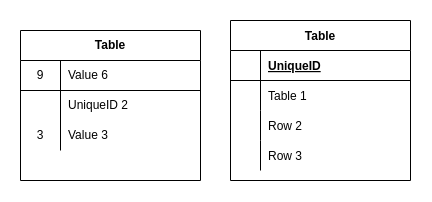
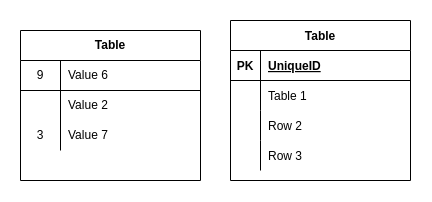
+ <mxCell id="13" value="PK" style="shape=partialRectangle;connectable=0;fillColor=none;top=0;left=0;bottom=0;right=0;fontStyle=1;overflow=hidden;" vertex="1" parent="12"><mxGeometry width="30" height="30" as="geometry" /></mxCell>
- <mxCell id="7" value="UniqueID 2" style="shape=partialRectangle;html=1;whiteSpace=wrap;connectable=0;fillColor=none;top=0;left=0;bottom=0;right=0;align=left;spacingLeft=6;overflow=hidden;" vertex="1" parent="6"><mxGeometry x="40" width="140" height="30" as="geometry" /></mxCell>
+ <mxCell id="7" value="Value 2" style="shape=partialRectangle;html=1;whiteSpace=wrap;connectable=0;fillColor=none;top=0;left=0;bottom=0;right=0;align=left;spacingLeft=6;overflow=hidden;" vertex="1" parent="6"><mxGeometry x="40" width="140" height="30" as="geometry" /></mxCell>
- <mxCell id="10" value="Value 3" style="shape=partialRectangle;html=1;whiteSpace=wrap;connectable=0;fillColor=none;top=0;left=0;bottom=0;right=0;align=left;spacingLeft=6;overflow=hidden;" vertex="1" parent="8"><mxGeometry x="40" width="140" height="30" as="geometry" /></mxCell>
+ <mxCell id="10" value="Value 7" style="shape=partialRectangle;html=1;whiteSpace=wrap;connectable=0;fillColor=none;top=0;left=0;bottom=0;right=0;align=left;spacingLeft=6;overflow=hidden;" vertex="1" parent="8"><mxGeometry x="40" width="140" height="30" as="geometry" /></mxCell>
